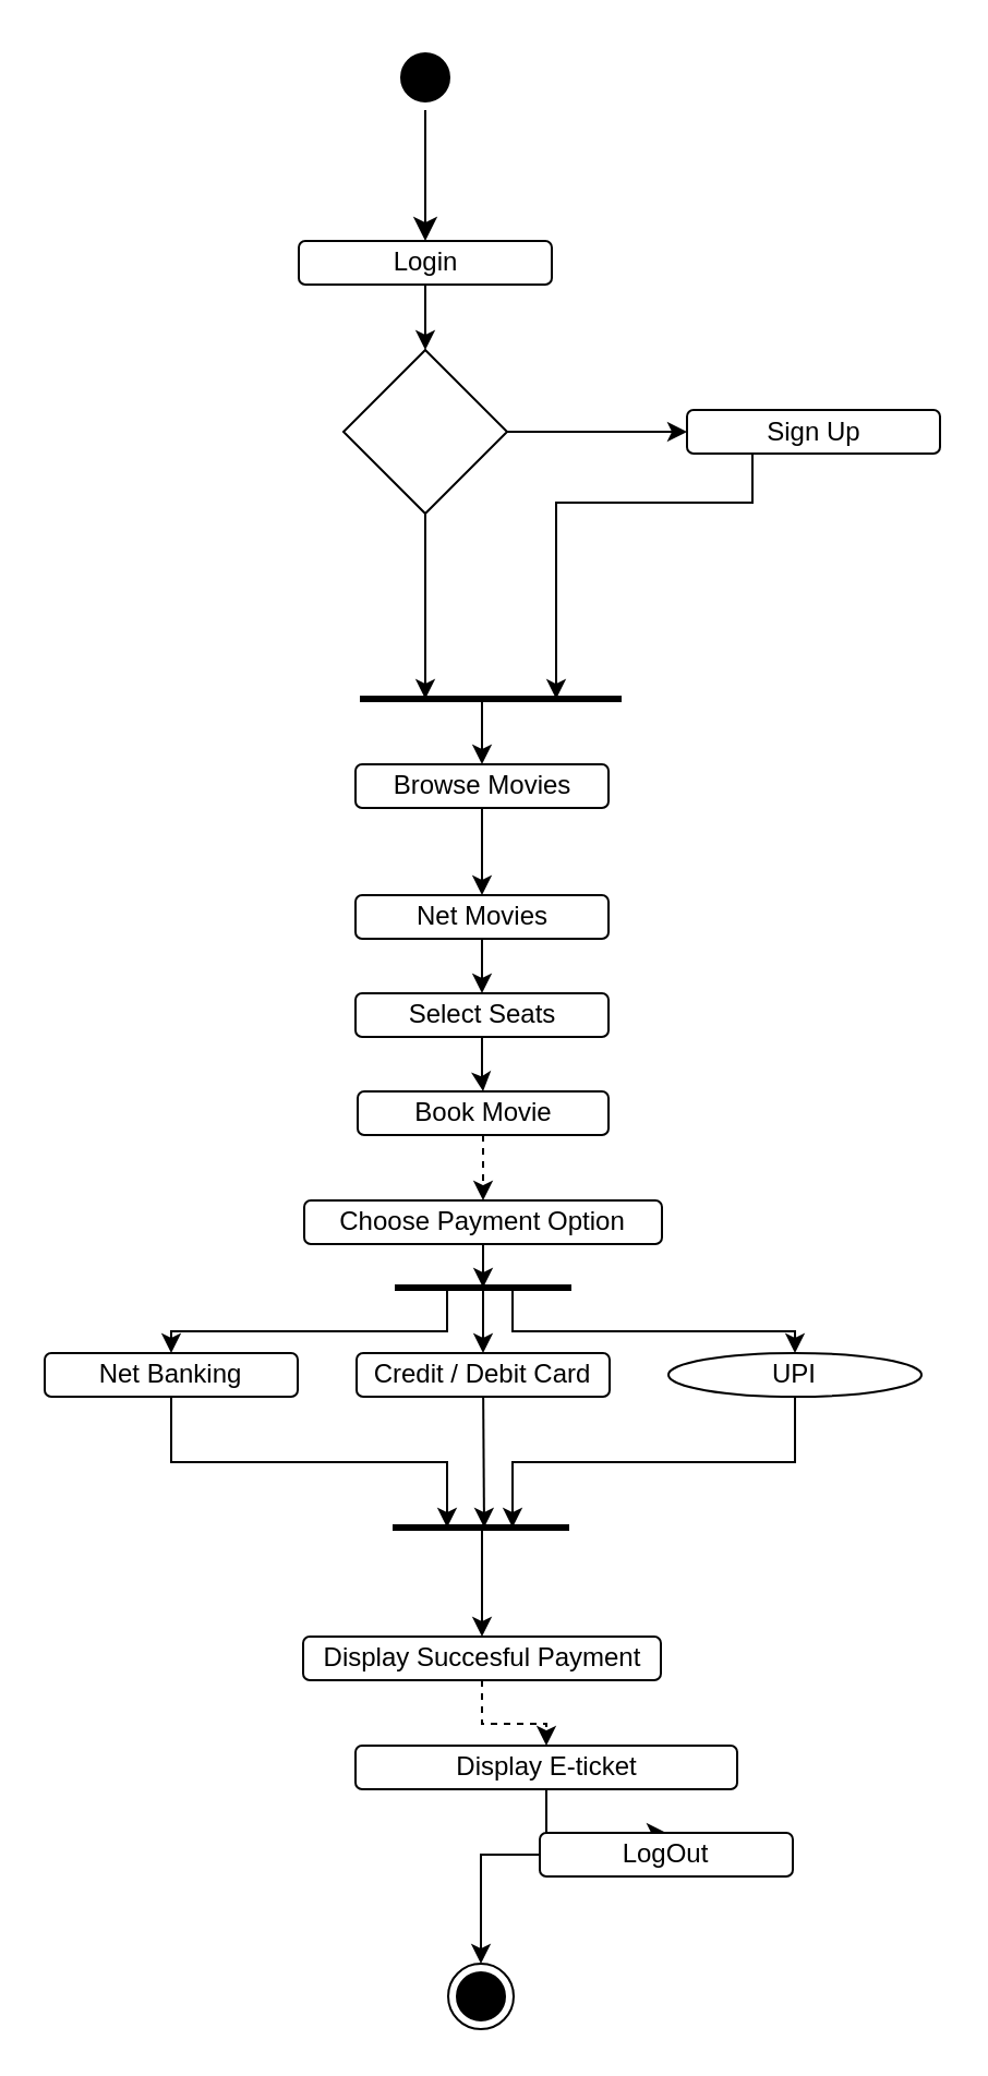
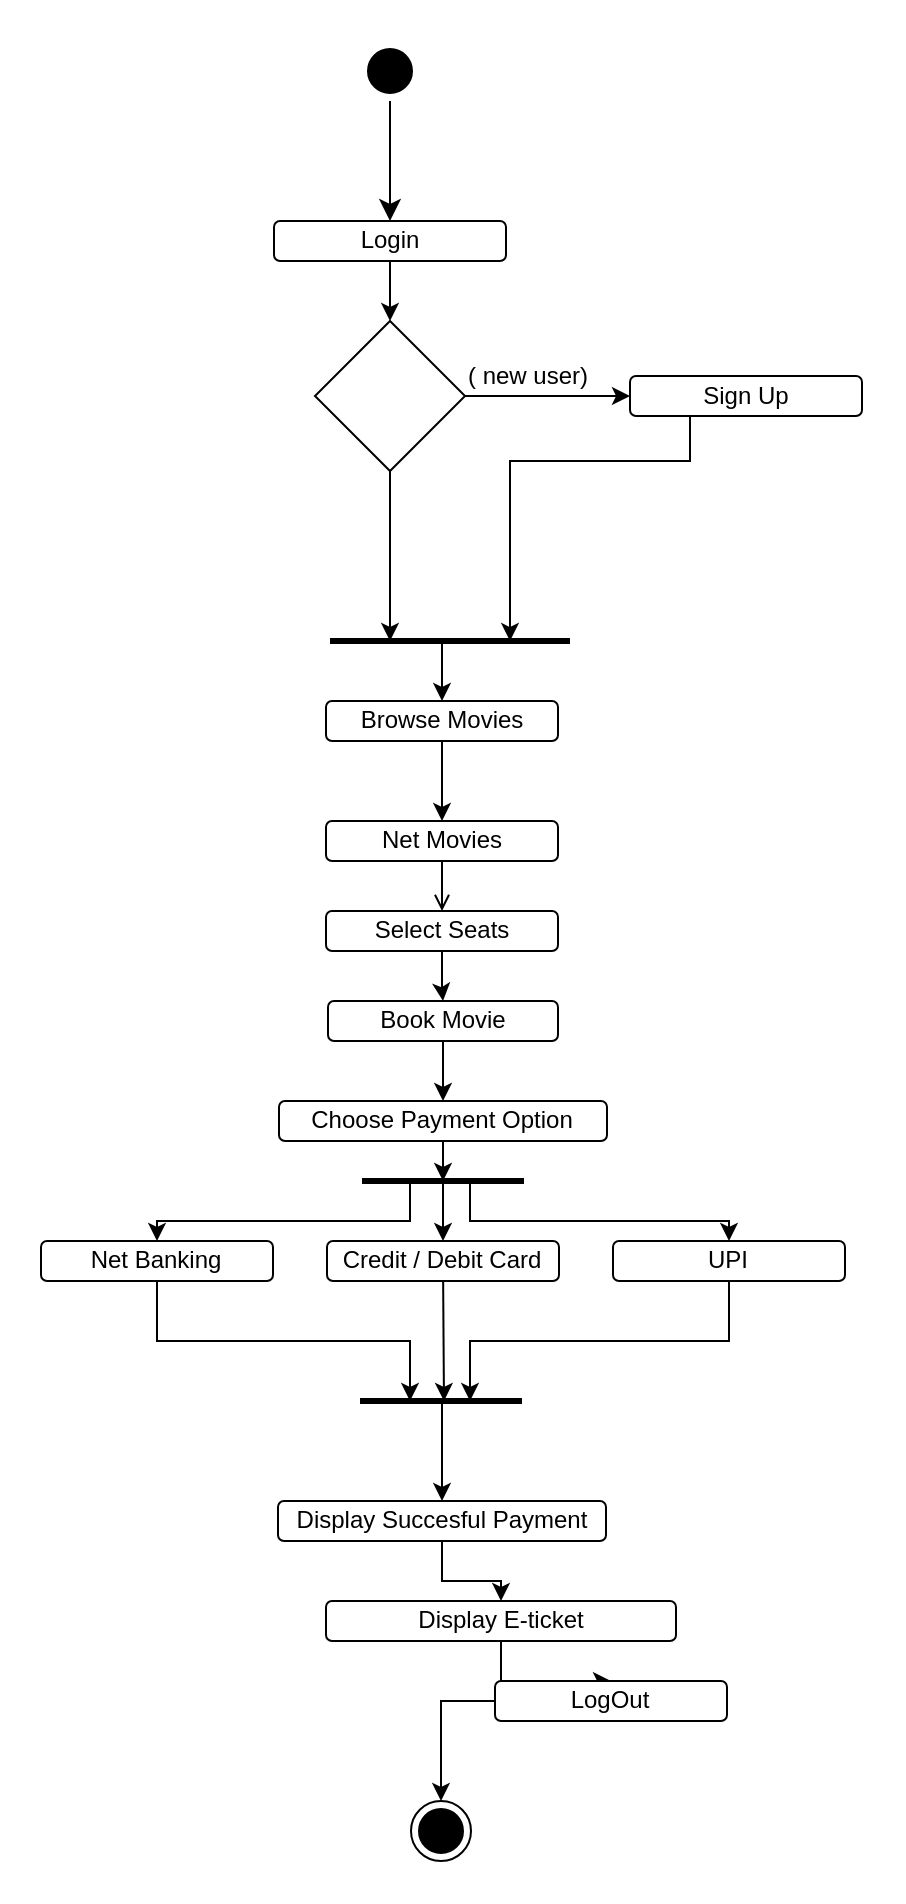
+ <mxCell id="10" value="( new user)" style="text;html=1;resizable=0;points=[];autosize=1;align=left;verticalAlign=top;spacingTop=-4;" parent="1" vertex="1"><mxGeometry x="232" y="177.5" width="80" height="20" as="geometry" /></mxCell>
- <mxCell id="15" style="edgeStyle=orthogonalEdgeStyle;rounded=0;orthogonalLoop=1;jettySize=auto;html=1;entryX=0.5;entryY=0;entryDx=0;entryDy=0;startArrow=none;startFill=0;endArrow=classic;endFill=1;" edge="1" parent="1" source="16" target="25"><mxGeometry relative="1" as="geometry" /></mxCell>
+ <mxCell id="15" style="edgeStyle=orthogonalEdgeStyle;rounded=0;orthogonalLoop=1;jettySize=auto;html=1;entryX=0.5;entryY=0;entryDx=0;entryDy=0;startArrow=none;startFill=0;endArrow=open;endFill=1;" edge="1" parent="1" source="16" target="25"><mxGeometry relative="1" as="geometry" /></mxCell>
- <mxCell id="17" value="" style="edgeStyle=none;rounded=0;orthogonalLoop=1;jettySize=auto;html=1;dashed=1;" parent="1" source="18" target="20" edge="1"><mxGeometry relative="1" as="geometry" /></mxCell>
+ <mxCell id="17" value="" style="edgeStyle=none;rounded=0;orthogonalLoop=1;jettySize=auto;html=1;" parent="1" source="18" target="20" edge="1"><mxGeometry relative="1" as="geometry" /></mxCell>
- <mxCell id="34" value="UPI" style="ellipse;whiteSpace=wrap;html=1;" vertex="1" parent="1"><mxGeometry x="306" y="620" width="116" height="20" as="geometry" /></mxCell>
+ <mxCell id="34" value="UPI" style="rounded=1;whiteSpace=wrap;html=1;" vertex="1" parent="1"><mxGeometry x="306" y="620" width="116" height="20" as="geometry" /></mxCell>
- <mxCell id="22" style="edgeStyle=orthogonalEdgeStyle;rounded=0;orthogonalLoop=1;jettySize=auto;html=1;entryX=0.5;entryY=0;entryDx=0;entryDy=0;startArrow=none;startFill=0;endArrow=classic;endFill=1;strokeWidth=1;dashed=1;" edge="1" parent="1" source="23" target="29"><mxGeometry relative="1" as="geometry" /></mxCell>
+ <mxCell id="22" style="edgeStyle=orthogonalEdgeStyle;rounded=0;orthogonalLoop=1;jettySize=auto;html=1;entryX=0.5;entryY=0;entryDx=0;entryDy=0;startArrow=none;startFill=0;endArrow=classic;endFill=1;strokeWidth=1;" edge="1" parent="1" source="23" target="29"><mxGeometry relative="1" as="geometry" /></mxCell>
